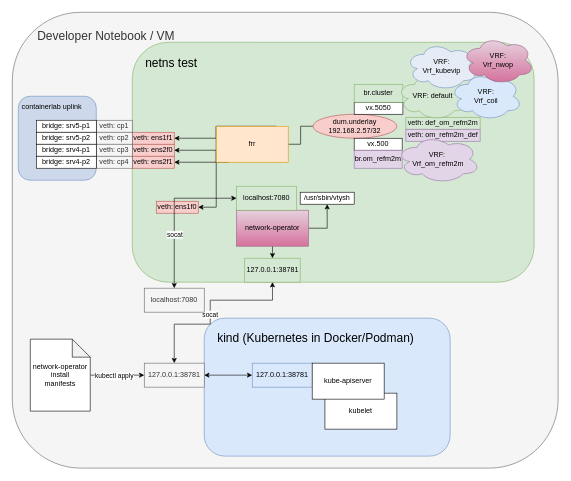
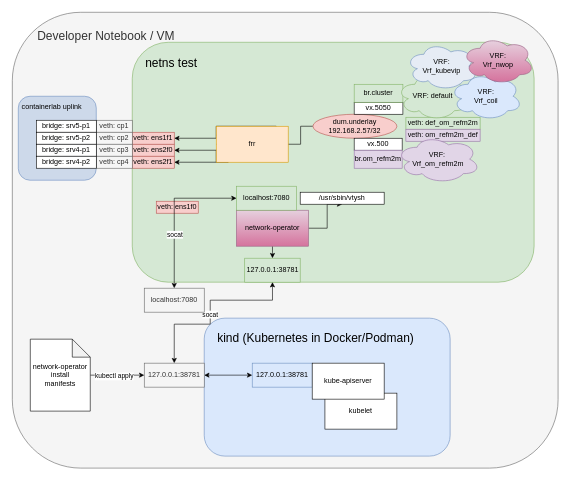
- <mxCell id="22" value="/usr/sbin/vtysh" style="rounded=0;whiteSpace=wrap;html=1;" vertex="1" parent="1"><mxGeometry x="500" y="320" width="90" height="20" as="geometry" /></mxCell>
+ <mxCell id="22" value="/usr/sbin/vtysh" style="rounded=0;whiteSpace=wrap;html=1;" vertex="1" parent="1"><mxGeometry x="500" y="320" width="140" height="20" as="geometry" /></mxCell>
- <mxCell id="16" style="edgeStyle=orthogonalEdgeStyle;rounded=0;orthogonalLoop=1;jettySize=auto;html=1;exitX=0;exitY=0;exitDx=0;exitDy=0;entryX=1;entryY=0.5;entryDx=0;entryDy=0;" edge="1" parent="1" source="21" target="24"><mxGeometry relative="1" as="geometry"><Array as="points"><mxPoint x="360" y="210" /><mxPoint x="360" y="210" /></Array></mxGeometry></mxCell>
